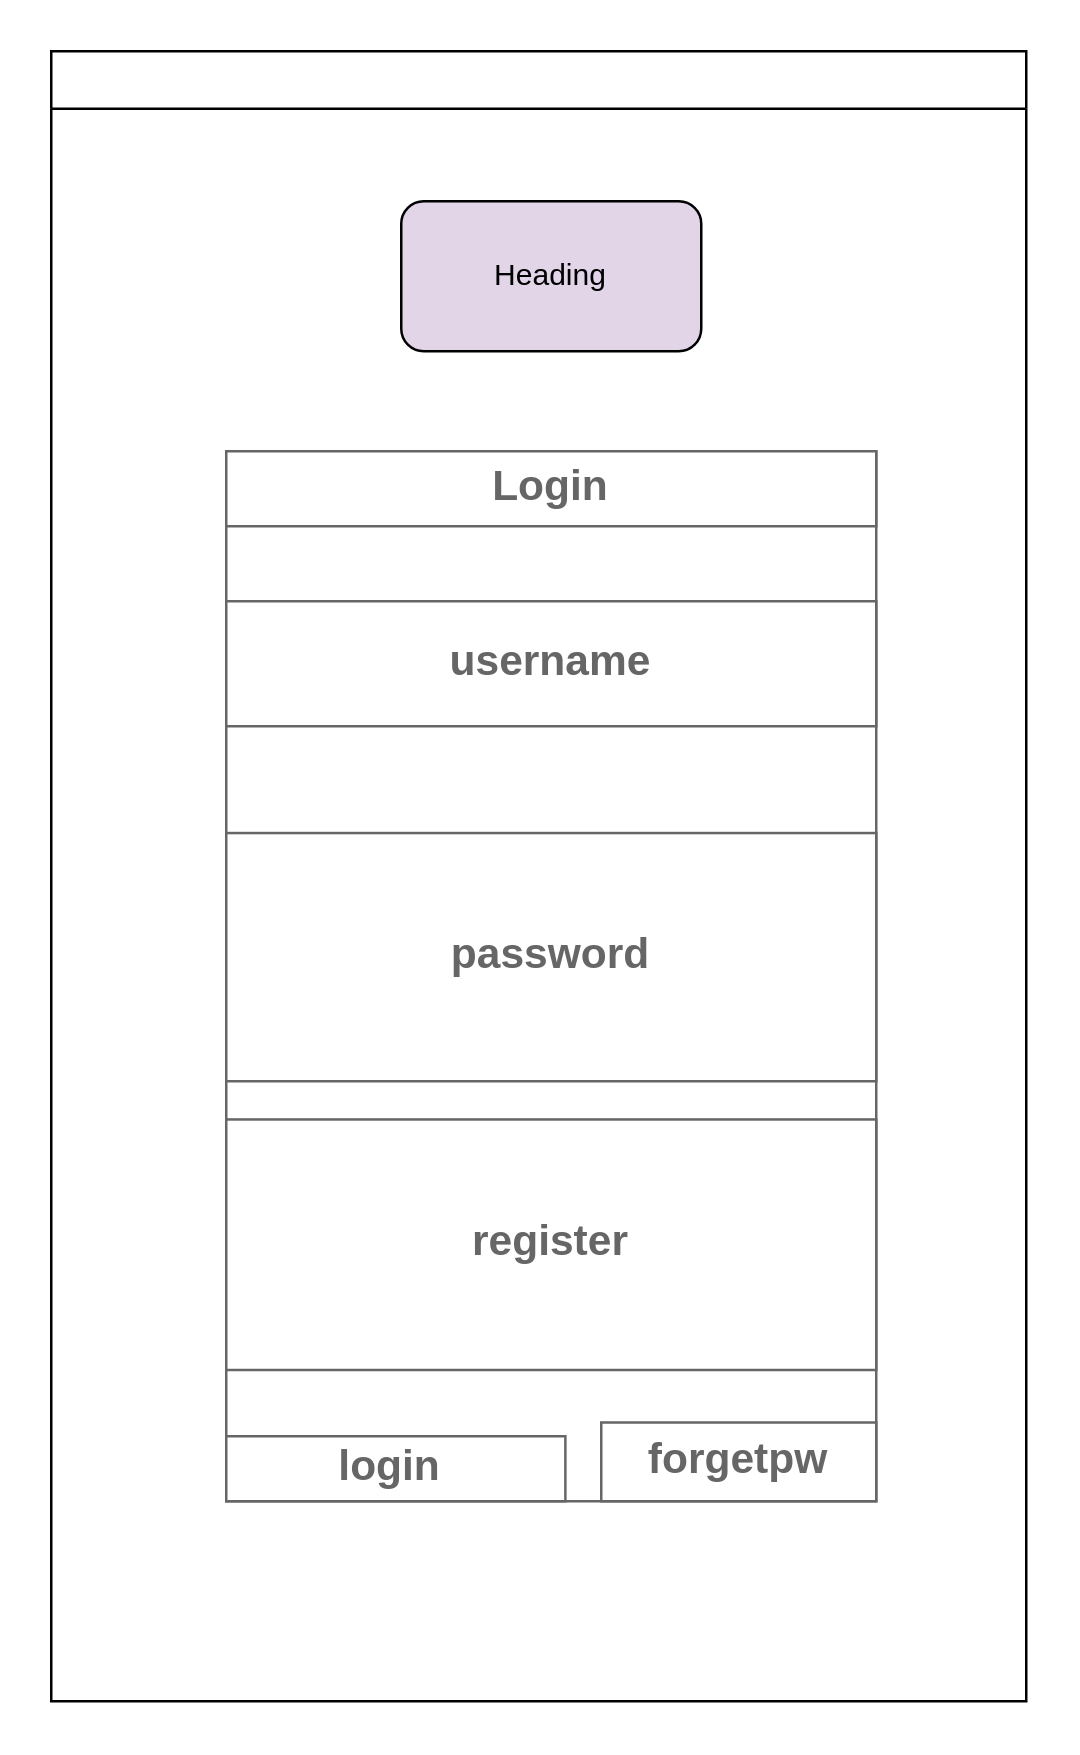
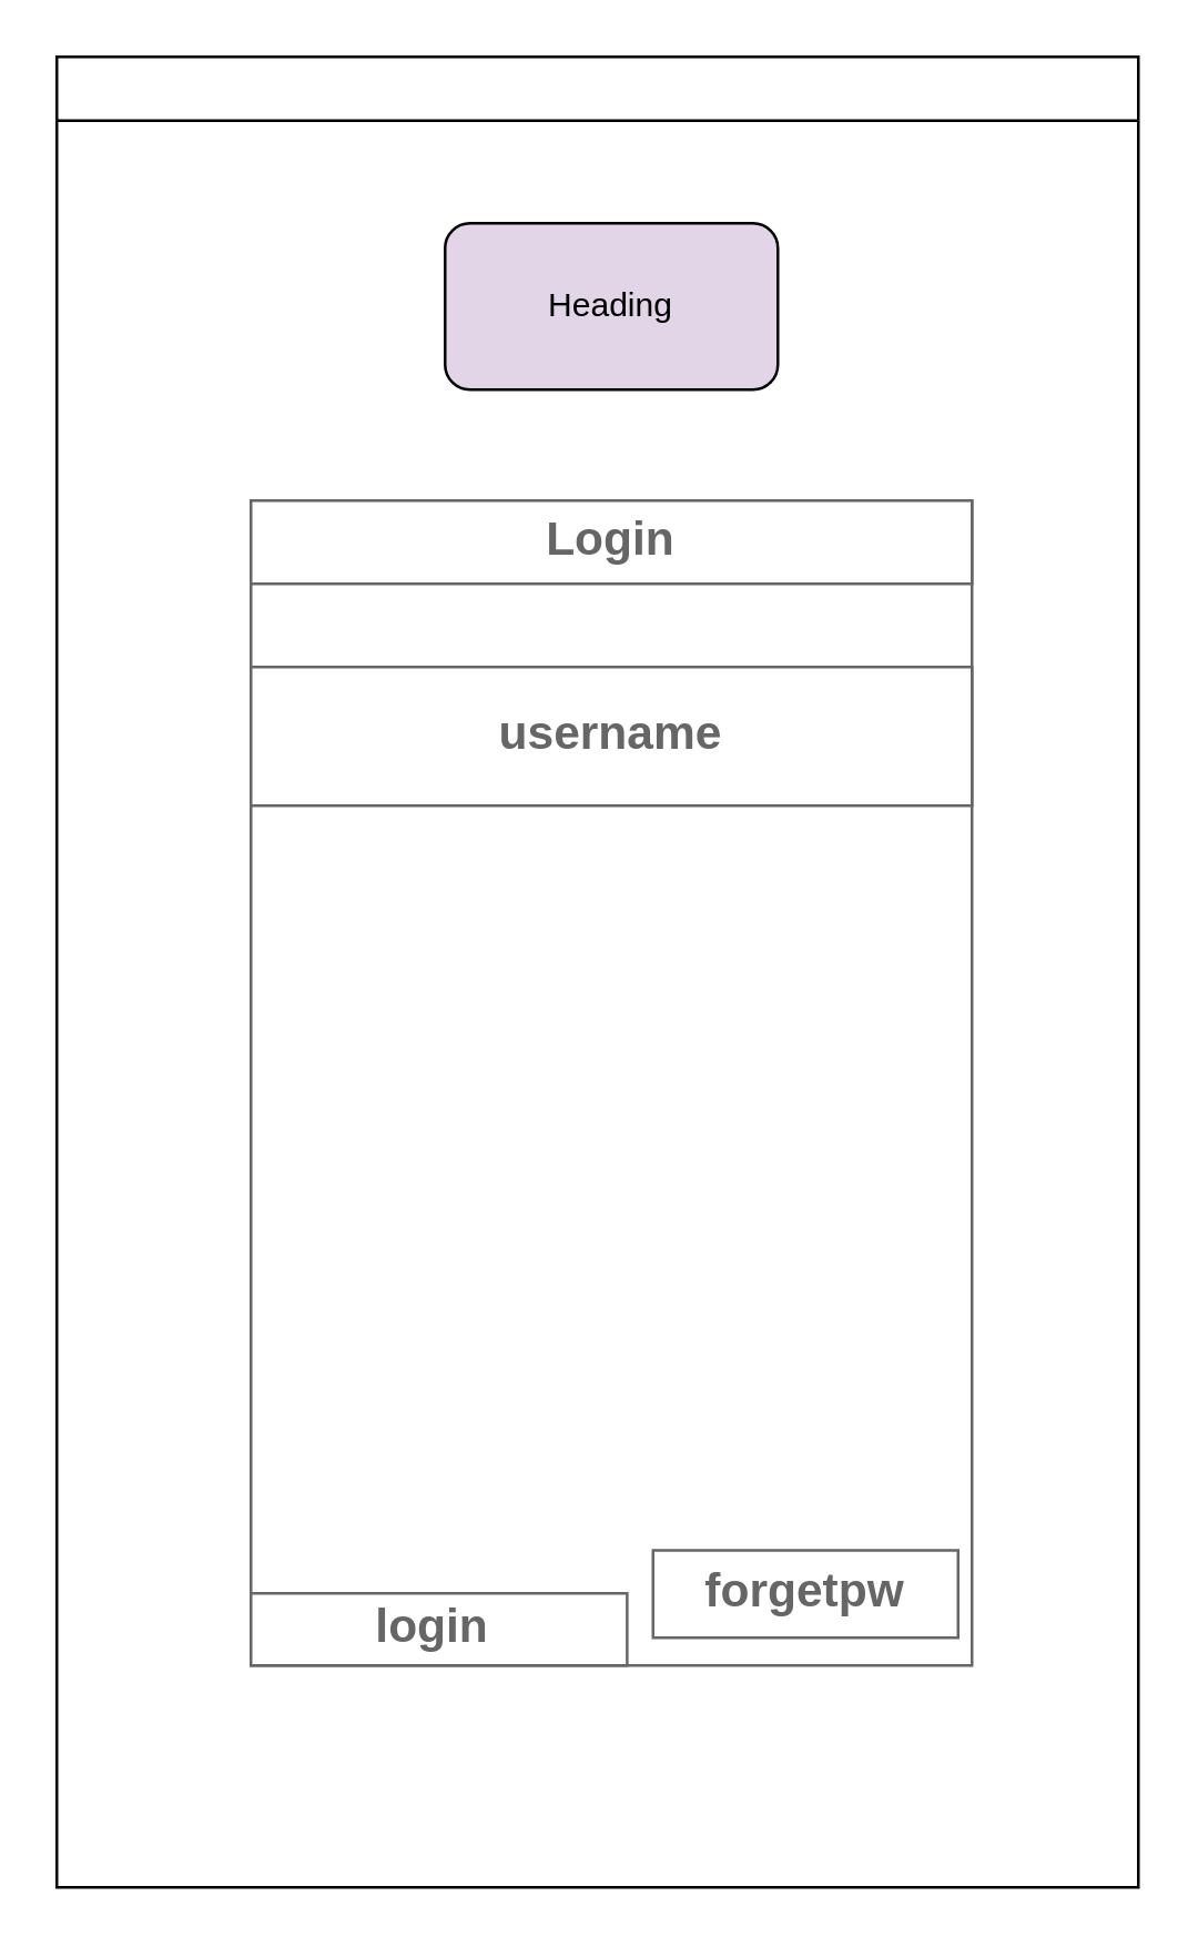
- <mxCell id="8" value="password" style="strokeColor=inherit;fillColor=inherit;gradientColor=inherit;strokeWidth=1;shadow=0;dashed=0;align=center;html=1;shape=mxgraph.mockup.containers.rrect;rSize=0;fontSize=17;fontColor=#666666;fontStyle=1;resizeWidth=1;whiteSpace=wrap;" vertex="1" parent="4"><mxGeometry y="152.722" width="260" height="99.278" as="geometry" /></mxCell>
- <mxCell id="10" value="register" style="strokeColor=inherit;fillColor=inherit;gradientColor=inherit;strokeWidth=1;shadow=0;dashed=0;align=center;html=1;shape=mxgraph.mockup.containers.rrect;rSize=0;fontSize=17;fontColor=#666666;fontStyle=1;resizeWidth=1;whiteSpace=wrap;" vertex="1" parent="4"><mxGeometry y="267.278" width="260" height="100.223" as="geometry" /></mxCell>
- <mxCell id="9" value="forgetpw" style="strokeColor=inherit;fillColor=inherit;gradientColor=inherit;strokeWidth=1;shadow=0;dashed=0;align=center;html=1;shape=mxgraph.mockup.containers.rrect;rSize=0;fontSize=17;fontColor=#666666;fontStyle=1;resizeWidth=1;whiteSpace=wrap;" vertex="1" parent="4"><mxGeometry x="150" y="388.5" width="110" height="31.5" as="geometry" /></mxCell>
+ <mxCell id="9" value="forgetpw" style="strokeColor=inherit;fillColor=inherit;gradientColor=inherit;strokeWidth=1;shadow=0;dashed=0;align=center;html=1;shape=mxgraph.mockup.containers.rrect;rSize=0;fontSize=17;fontColor=#666666;fontStyle=1;resizeWidth=1;whiteSpace=wrap;" vertex="1" parent="4"><mxGeometry x="145" y="378.5" width="110" height="31.5" as="geometry" /></mxCell>
